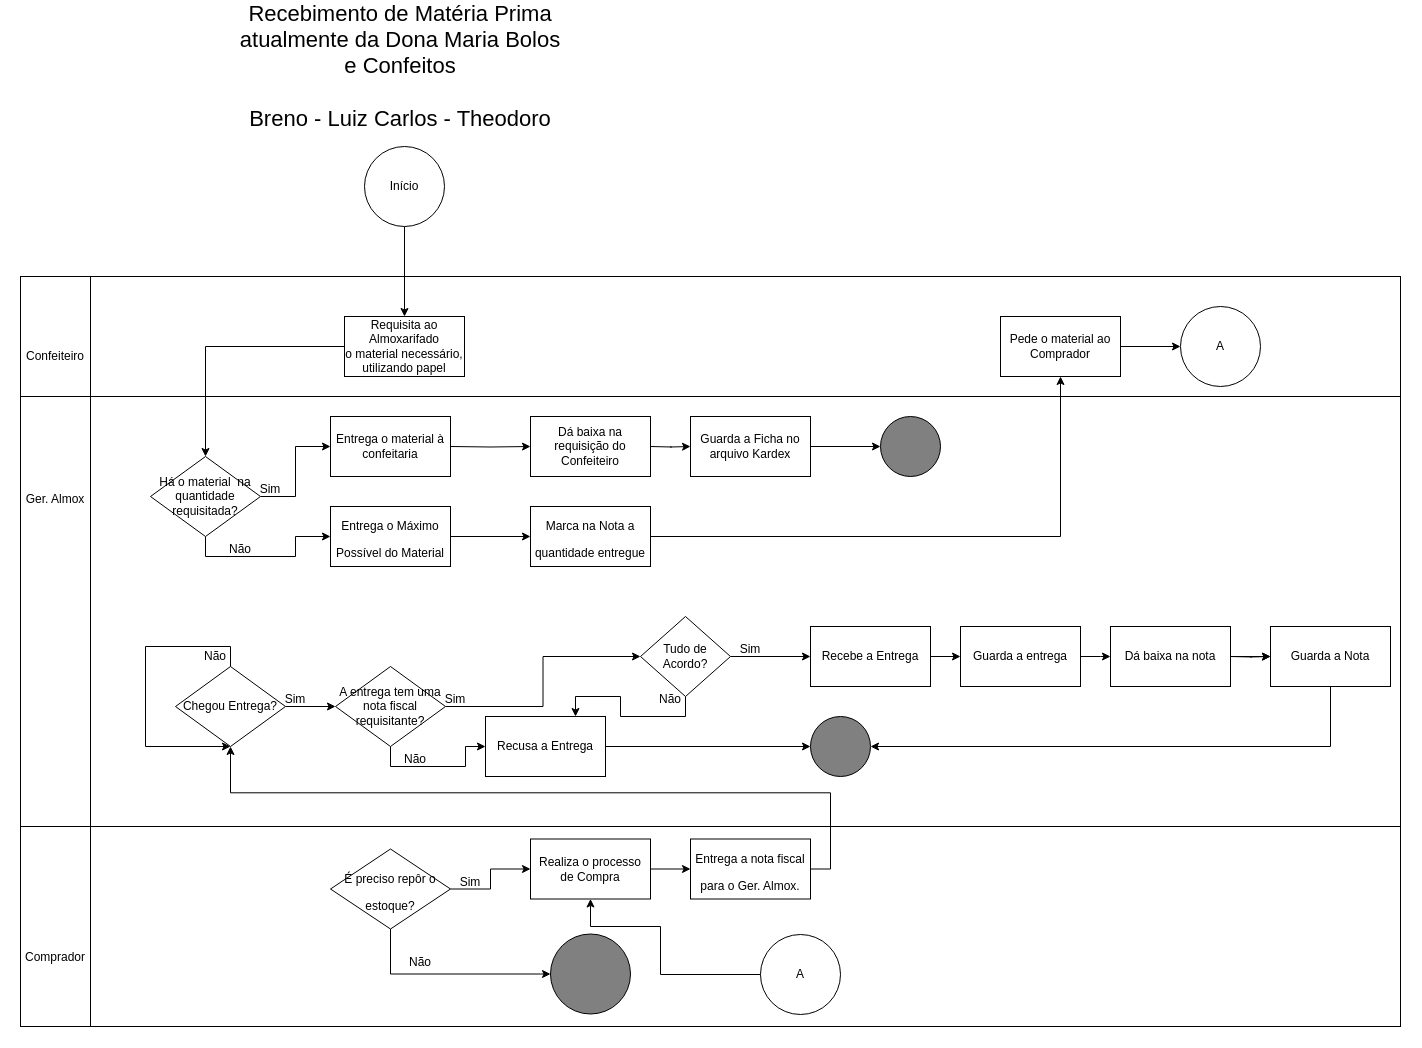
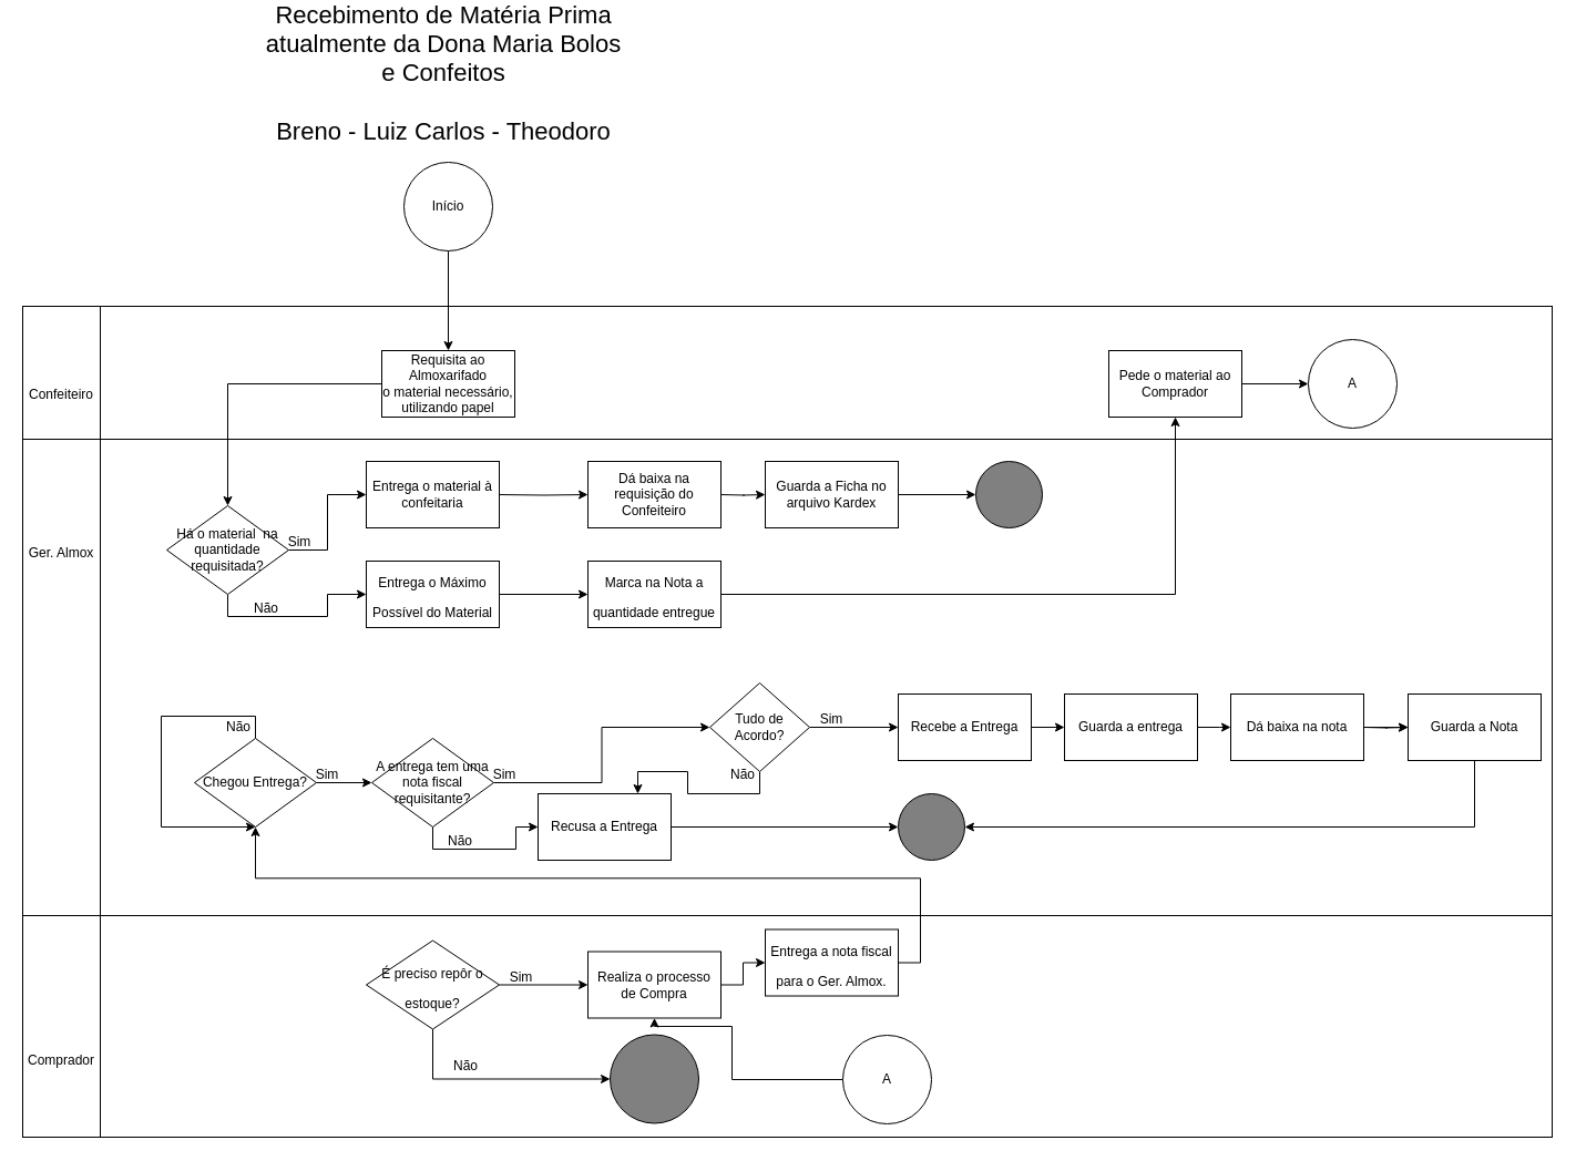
- <mxCell id="31" value="&lt;font style=&quot;font-size: 12px&quot;&gt;Realiza o processo de Compra&lt;/font&gt;" style="whiteSpace=wrap;html=1;rounded=0;fontSize=12;" parent="1" vertex="1"><mxGeometry x="530" y="802.5" width="120" height="60" as="geometry" /></mxCell>
+ <mxCell id="31" value="&lt;font style=&quot;font-size: 12px&quot;&gt;Realiza o processo de Compra&lt;/font&gt;" style="whiteSpace=wrap;html=1;rounded=0;fontSize=12;" parent="1" vertex="1"><mxGeometry x="530" y="822.5" width="120" height="60" as="geometry" /></mxCell>
